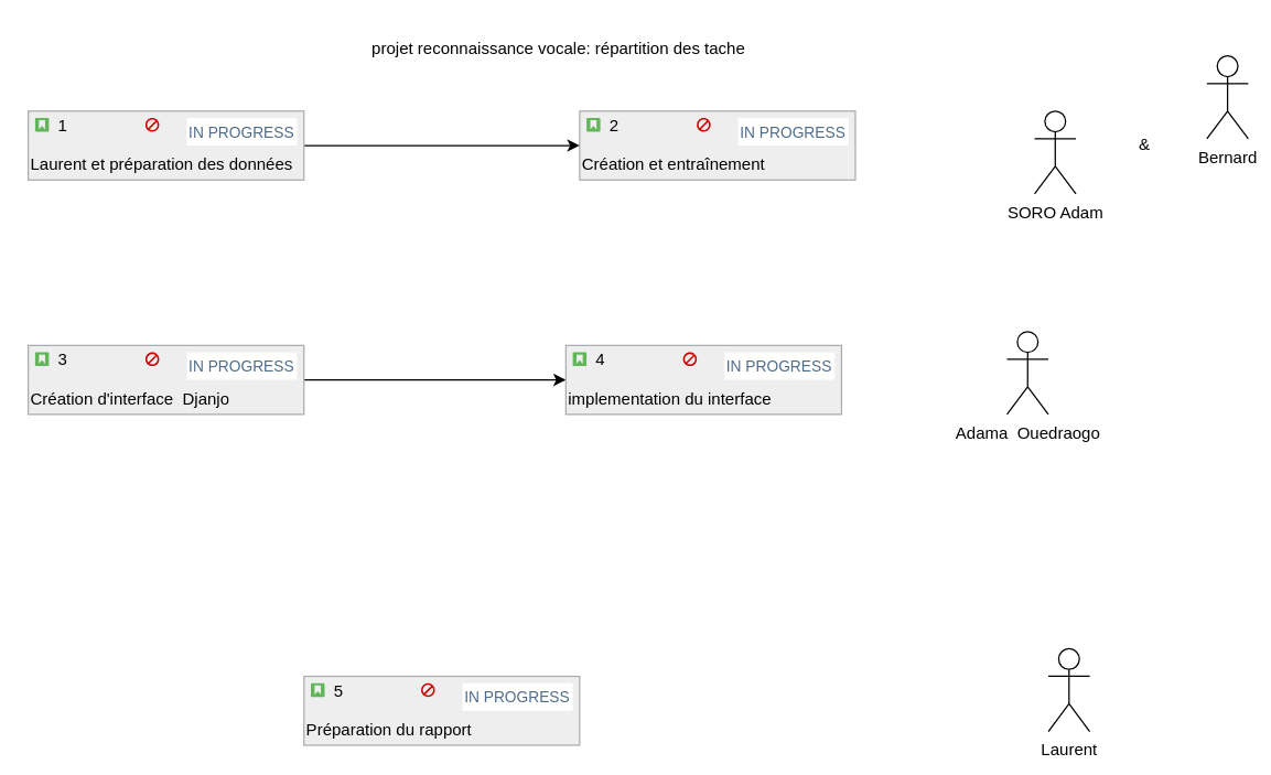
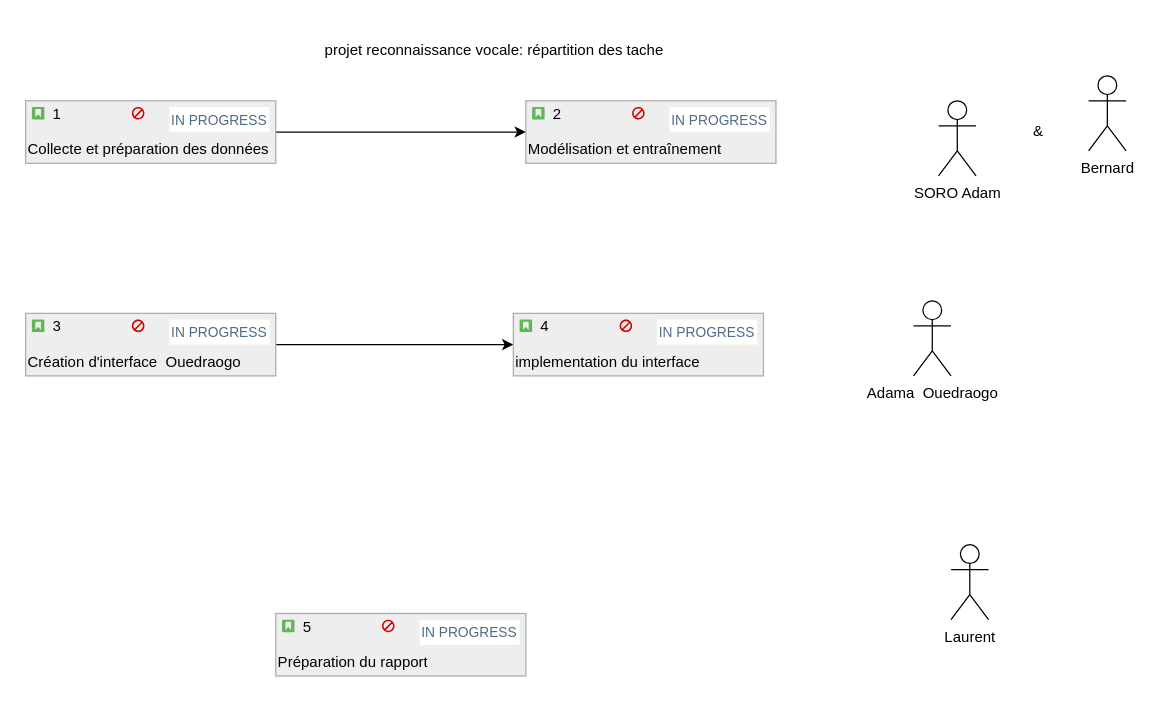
- <mxCell id="18" value="projet reconnaissance vocale: répartition des tache" style="text;html=1;strokeColor=none;fillColor=none;align=center;verticalAlign=middle;whiteSpace=wrap;rounded=0;" vertex="1" parent="1"><mxGeometry x="250" width="310" height="30" as="geometry" y="20" /></mxCell>
+ <mxCell id="18" value="projet reconnaissance vocale: répartition des tache" style="text;html=1;strokeColor=none;fillColor=none;align=center;verticalAlign=middle;whiteSpace=wrap;rounded=0;" vertex="1" parent="1"><mxGeometry x="240" y="25" width="310" height="30" as="geometry" /></mxCell>
- <mxCell id="16" value="Bernard" style="shape=umlActor;html=1;verticalLabelPosition=bottom;verticalAlign=top;align=center;" vertex="1" parent="1"><mxGeometry x="875" y="40" width="30" height="60" as="geometry" /></mxCell>
+ <mxCell id="16" value="Bernard" style="shape=umlActor;html=1;verticalLabelPosition=bottom;verticalAlign=top;align=center;" vertex="1" parent="1"><mxGeometry x="870" y="60" width="30" height="60" as="geometry" /></mxCell>
- <mxCell id="5" value="Laurent et préparation des données " style="html=1;shadow=0;dashed=0;shape=mxgraph.atlassian.issue;issueType=story;issuePriority=blocker;issueStatus=inProgress;verticalAlign=top;align=left;whiteSpace=wrap;overflow=hidden;spacingTop=25;strokeColor=#A8ADB0;fillColor=#EEEEEE;fontSize=12;backgroundOutline=1;sketch=0;" vertex="1" parent="1"><mxGeometry x="20" y="80" width="200" height="50" as="geometry" /></mxCell>
+ <mxCell id="5" value="Collecte et préparation des données " style="html=1;shadow=0;dashed=0;shape=mxgraph.atlassian.issue;issueType=story;issuePriority=blocker;issueStatus=inProgress;verticalAlign=top;align=left;whiteSpace=wrap;overflow=hidden;spacingTop=25;strokeColor=#A8ADB0;fillColor=#EEEEEE;fontSize=12;backgroundOutline=1;sketch=0;" vertex="1" parent="1"><mxGeometry x="20" y="80" width="200" height="50" as="geometry" /></mxCell>
- <mxCell id="2" value="Création et entraînement" style="html=1;shadow=0;dashed=0;shape=mxgraph.atlassian.issue;issueType=story;issuePriority=blocker;issueStatus=inProgress;verticalAlign=top;align=left;whiteSpace=wrap;overflow=hidden;spacingTop=25;strokeColor=#A8ADB0;fillColor=#EEEEEE;fontSize=12;backgroundOutline=1;sketch=0;" vertex="1" parent="1"><mxGeometry x="420" y="80" width="200" height="50" as="geometry" /></mxCell>
+ <mxCell id="2" value="Modélisation et entraînement" style="html=1;shadow=0;dashed=0;shape=mxgraph.atlassian.issue;issueType=story;issuePriority=blocker;issueStatus=inProgress;verticalAlign=top;align=left;whiteSpace=wrap;overflow=hidden;spacingTop=25;strokeColor=#A8ADB0;fillColor=#EEEEEE;fontSize=12;backgroundOutline=1;sketch=0;" vertex="1" parent="1"><mxGeometry x="420" y="80" width="200" height="50" as="geometry" /></mxCell>
- <mxCell id="8" value="Création d'interface&amp;nbsp; Djanjo" style="html=1;shadow=0;dashed=0;shape=mxgraph.atlassian.issue;issueType=story;issuePriority=blocker;issueStatus=inProgress;verticalAlign=top;align=left;whiteSpace=wrap;overflow=hidden;spacingTop=25;strokeColor=#A8ADB0;fillColor=#EEEEEE;fontSize=12;backgroundOutline=1;sketch=0;" vertex="1" parent="1"><mxGeometry x="20" y="250" width="200" height="50" as="geometry" /></mxCell>
+ <mxCell id="8" value="Création d'interface&amp;nbsp; Ouedraogo" style="html=1;shadow=0;dashed=0;shape=mxgraph.atlassian.issue;issueType=story;issuePriority=blocker;issueStatus=inProgress;verticalAlign=top;align=left;whiteSpace=wrap;overflow=hidden;spacingTop=25;strokeColor=#A8ADB0;fillColor=#EEEEEE;fontSize=12;backgroundOutline=1;sketch=0;" vertex="1" parent="1"><mxGeometry x="20" y="250" width="200" height="50" as="geometry" /></mxCell>
- <mxCell id="17" value="Laurent" style="shape=umlActor;html=1;verticalLabelPosition=bottom;verticalAlign=top;align=center;" vertex="1" parent="1"><mxGeometry x="760" y="470" width="30" height="60" as="geometry" /></mxCell>
+ <mxCell id="17" value="Laurent" style="shape=umlActor;html=1;verticalLabelPosition=bottom;verticalAlign=top;align=center;" vertex="1" parent="1"><mxGeometry x="760" y="435" width="30" height="60" as="geometry" /></mxCell>
